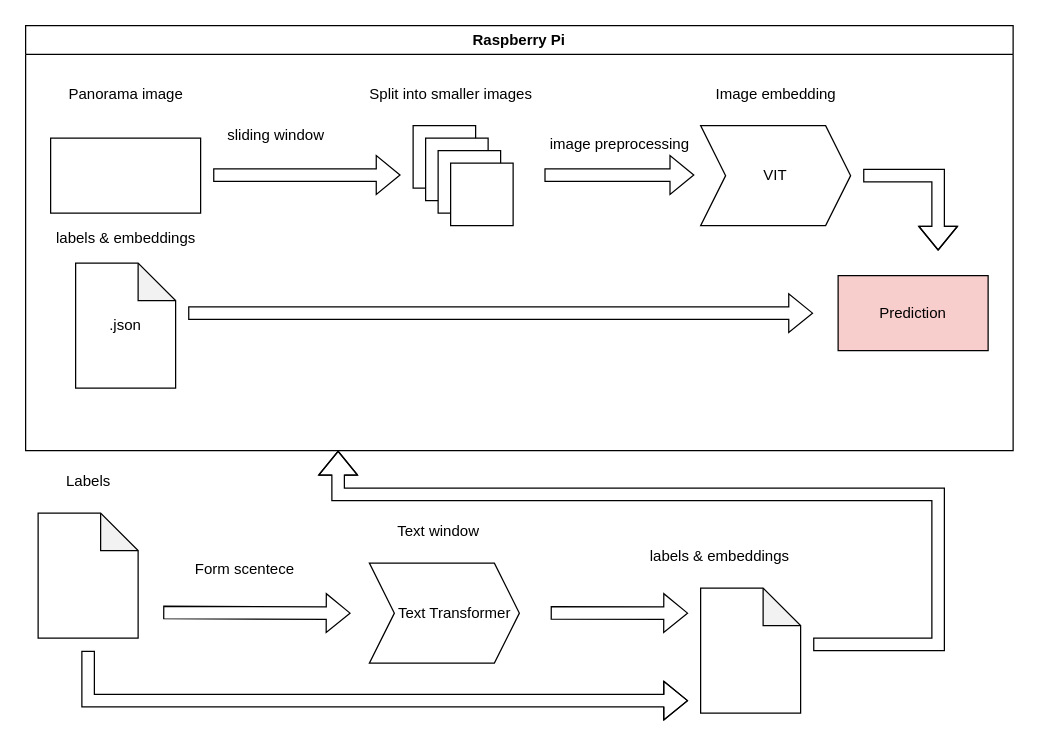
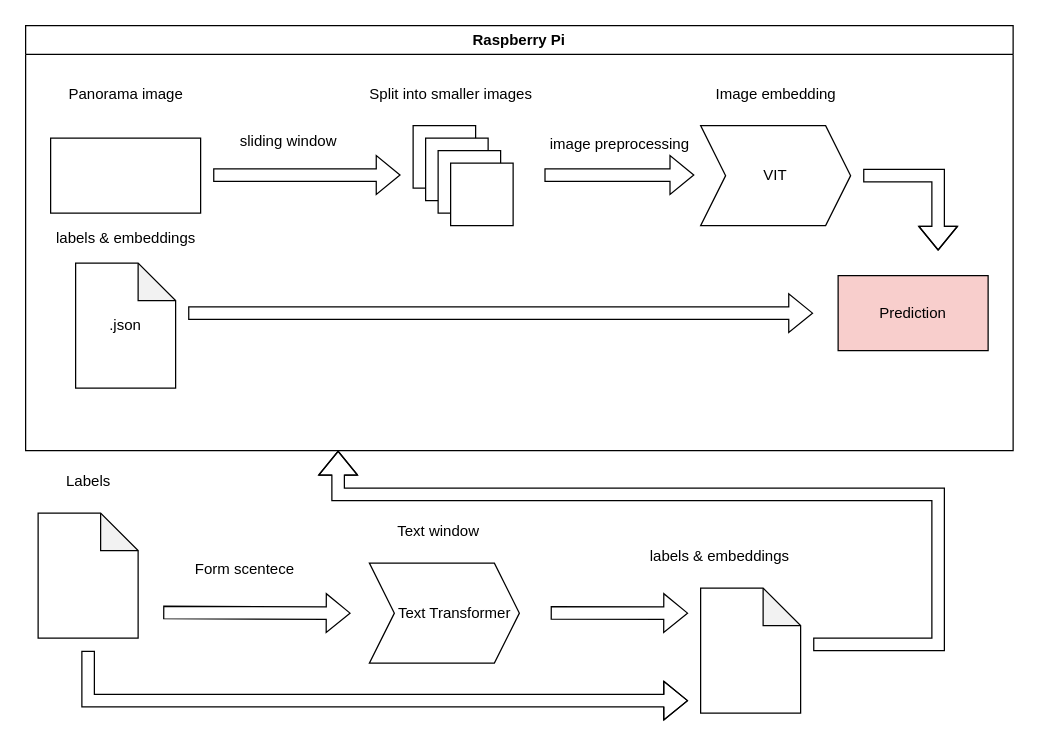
- <mxCell id="32" value="sliding window" style="text;html=1;align=center;verticalAlign=middle;resizable=0;points=[];autosize=1;strokeColor=none;fillColor=none;" vertex="1" parent="1"><mxGeometry x="170" y="93" width="100" height="30" as="geometry" /></mxCell>
+ <mxCell id="32" value="sliding window" style="text;html=1;align=center;verticalAlign=middle;resizable=0;points=[];autosize=1;strokeColor=none;fillColor=none;" vertex="1" parent="1"><mxGeometry x="180" y="98" width="100" height="30" as="geometry" /></mxCell>
